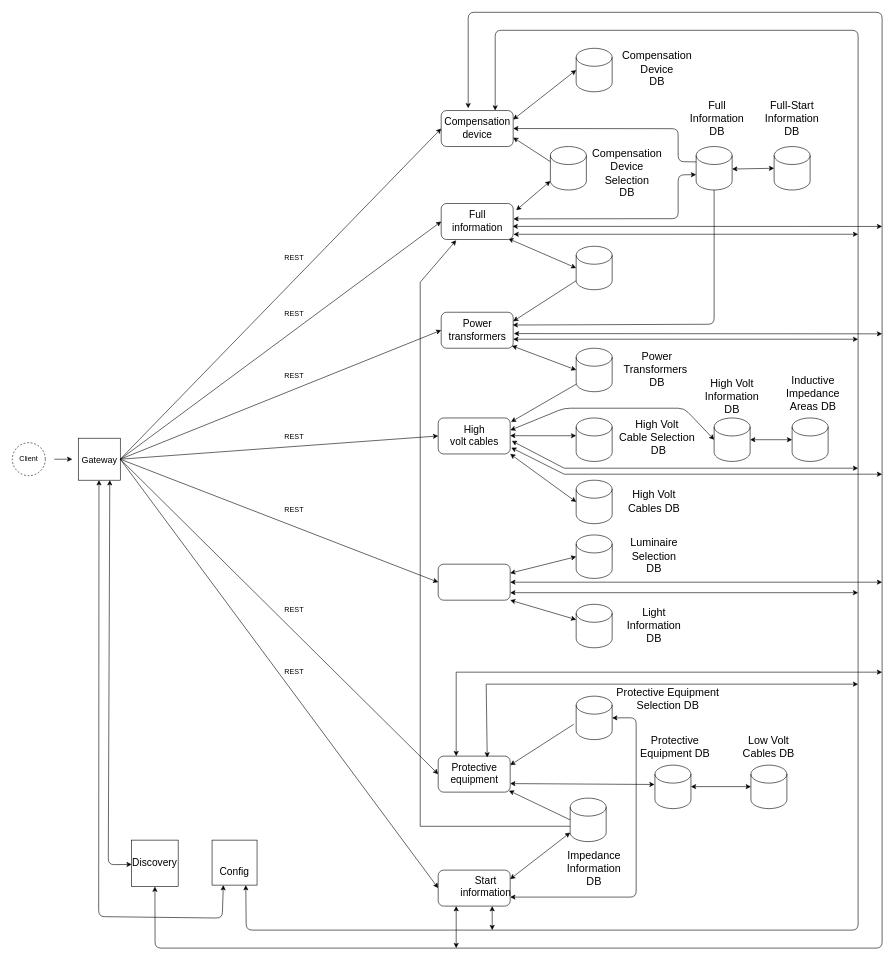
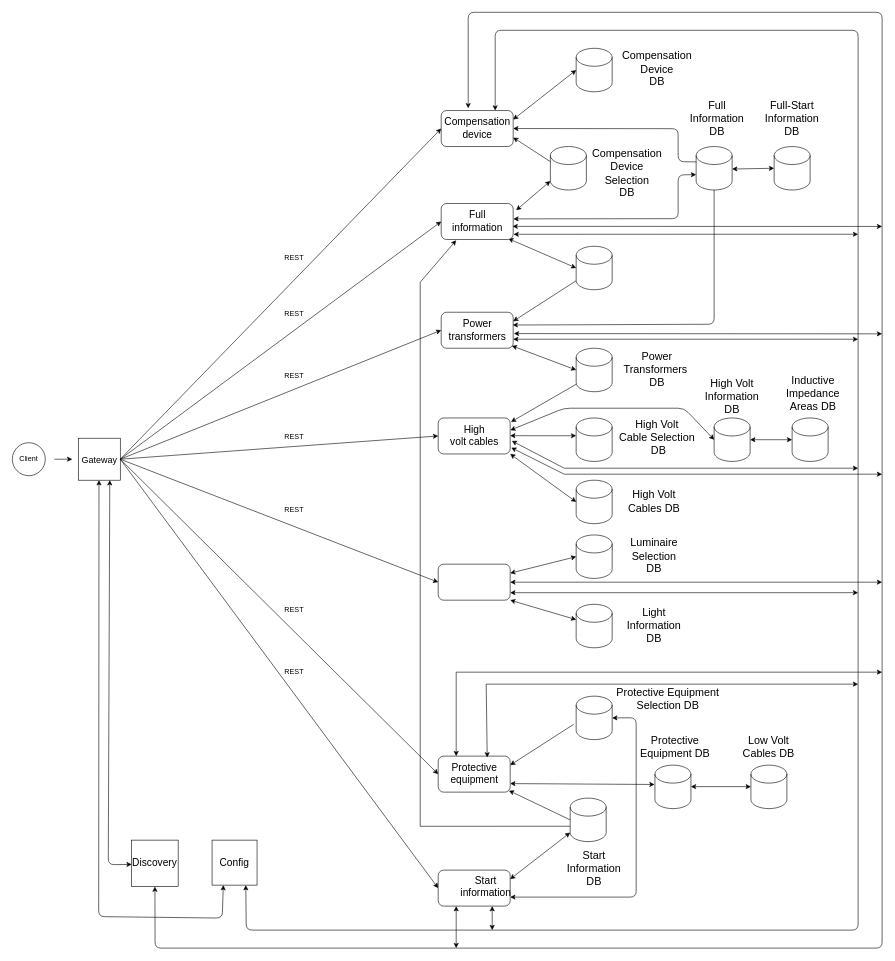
- <mxCell id="55" value="Client" style="ellipse;whiteSpace=wrap;html=1;aspect=fixed;movable=0;resizable=0;rotatable=0;deletable=0;editable=0;locked=0;connectable=0;dashed=1;" parent="1" vertex="1"><mxGeometry x="20" y="737.5" width="55" height="55" as="geometry" /></mxCell>
+ <mxCell id="55" value="Client" style="ellipse;whiteSpace=wrap;html=1;aspect=fixed;movable=0;resizable=0;rotatable=0;deletable=0;editable=0;locked=0;connectable=0;" parent="1" vertex="1"><mxGeometry x="20" y="737.5" width="55" height="55" as="geometry" /></mxCell>
- <mxCell id="95" value="&lt;font style=&quot;font-size: 18px;&quot;&gt;Impedance Information&lt;br&gt;DB&lt;/font&gt;" style="text;html=1;strokeColor=none;fillColor=none;align=center;verticalAlign=middle;whiteSpace=wrap;rounded=0;movable=0;resizable=0;rotatable=0;deletable=0;editable=0;locked=0;connectable=0;" parent="1" vertex="1"><mxGeometry x="925" y="1407.5" width="130" height="80" as="geometry" /></mxCell>
+ <mxCell id="95" value="&lt;font style=&quot;font-size: 18px;&quot;&gt;Start Information&lt;br&gt;DB&lt;/font&gt;" style="text;html=1;strokeColor=none;fillColor=none;align=center;verticalAlign=middle;whiteSpace=wrap;rounded=0;movable=0;resizable=0;rotatable=0;deletable=0;editable=0;locked=0;connectable=0;" parent="1" vertex="1"><mxGeometry x="925" y="1407.5" width="130" height="80" as="geometry" /></mxCell>
- <mxCell id="67" value="&lt;font style=&quot;font-size: 17px;&quot;&gt;Config&lt;/font&gt;" style="text;html=1;strokeColor=none;fillColor=none;align=center;verticalAlign=middle;whiteSpace=wrap;rounded=0;movable=0;resizable=0;rotatable=0;deletable=0;editable=0;locked=0;connectable=0;" parent="1" vertex="1"><mxGeometry x="363" y="1436.25" width="55" height="35" as="geometry" /></mxCell>
+ <mxCell id="67" value="&lt;font style=&quot;font-size: 17px;&quot;&gt;Config&lt;/font&gt;" style="text;html=1;strokeColor=none;fillColor=none;align=center;verticalAlign=middle;whiteSpace=wrap;rounded=0;movable=0;resizable=0;rotatable=0;deletable=0;editable=0;locked=0;connectable=0;" parent="1" vertex="1"><mxGeometry x="363" y="1421.25" width="55" height="35" as="geometry" /></mxCell>
